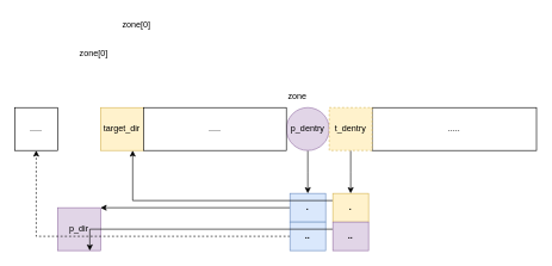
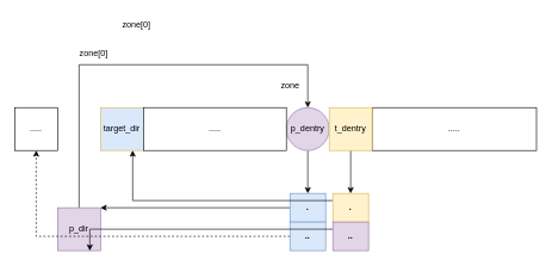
- <mxCell id="5" value="zone" style="text;html=1;align=center;verticalAlign=middle;resizable=0;points=[];autosize=1;strokeColor=none;fillColor=none;" vertex="1" parent="1"><mxGeometry x="390" y="120" width="50" height="30" as="geometry" /></mxCell>
+ <mxCell id="5" value="zone" style="text;html=1;align=center;verticalAlign=middle;resizable=0;points=[];autosize=1;strokeColor=none;fillColor=none;" vertex="1" parent="1"><mxGeometry x="380" y="105" width="50" height="30" as="geometry" /></mxCell>
- <mxCell id="4" value="target_dir" style="rounded=0;whiteSpace=wrap;html=1;fillColor=#fff2cc;strokeColor=#d6b656;" vertex="1" parent="1"><mxGeometry x="140" y="150" width="60" height="60" as="geometry" /></mxCell>
+ <mxCell id="4" value="target_dir" style="rounded=0;whiteSpace=wrap;html=1;fillColor=#dae8fc;strokeColor=#d6b656;" vertex="1" parent="1"><mxGeometry x="140" y="150" width="60" height="60" as="geometry" /></mxCell>
- <mxCell id="16" value="t_dentry" style="rounded=0;whiteSpace=wrap;html=1;fillColor=#fff2cc;strokeColor=#d6b656;dashed=1;" vertex="1" parent="1"><mxGeometry x="460" y="150" width="60" height="60" as="geometry" /></mxCell>
+ <mxCell id="16" value="t_dentry" style="rounded=0;whiteSpace=wrap;html=1;fillColor=#fff2cc;strokeColor=#d6b656;" vertex="1" parent="1"><mxGeometry x="460" y="150" width="60" height="60" as="geometry" /></mxCell>
+ <mxCell id="2" style="edgeStyle=orthogonalEdgeStyle;rounded=0;orthogonalLoop=1;jettySize=auto;html=1;" edge="1" parent="1" source="3" target="7"><mxGeometry relative="1" as="geometry"><Array as="points"><mxPoint x="110" y="90" /><mxPoint x="430" y="90" /></Array></mxGeometry></mxCell>
